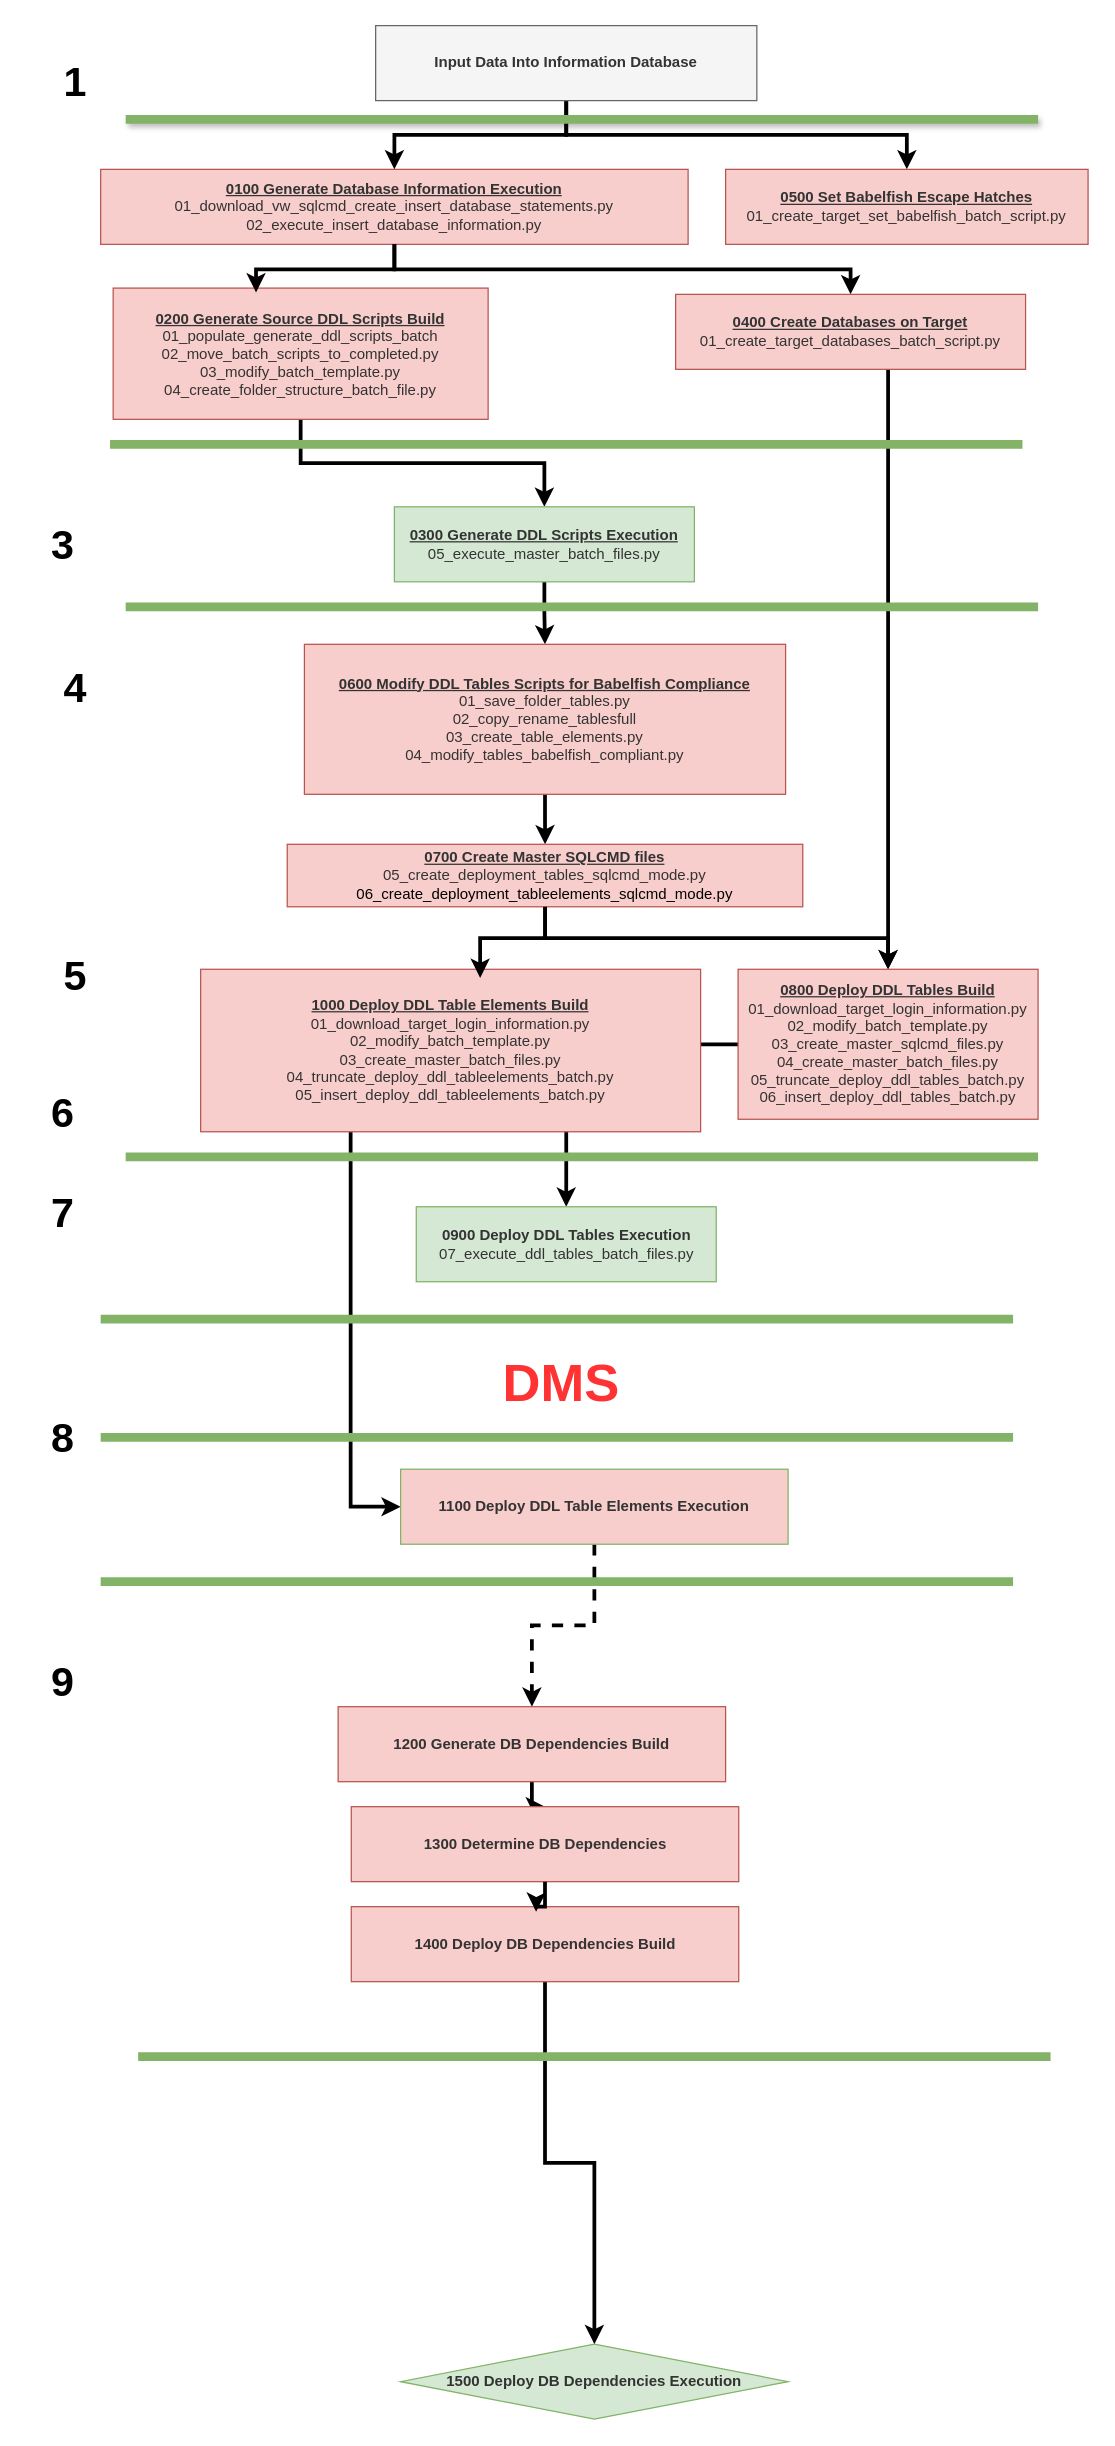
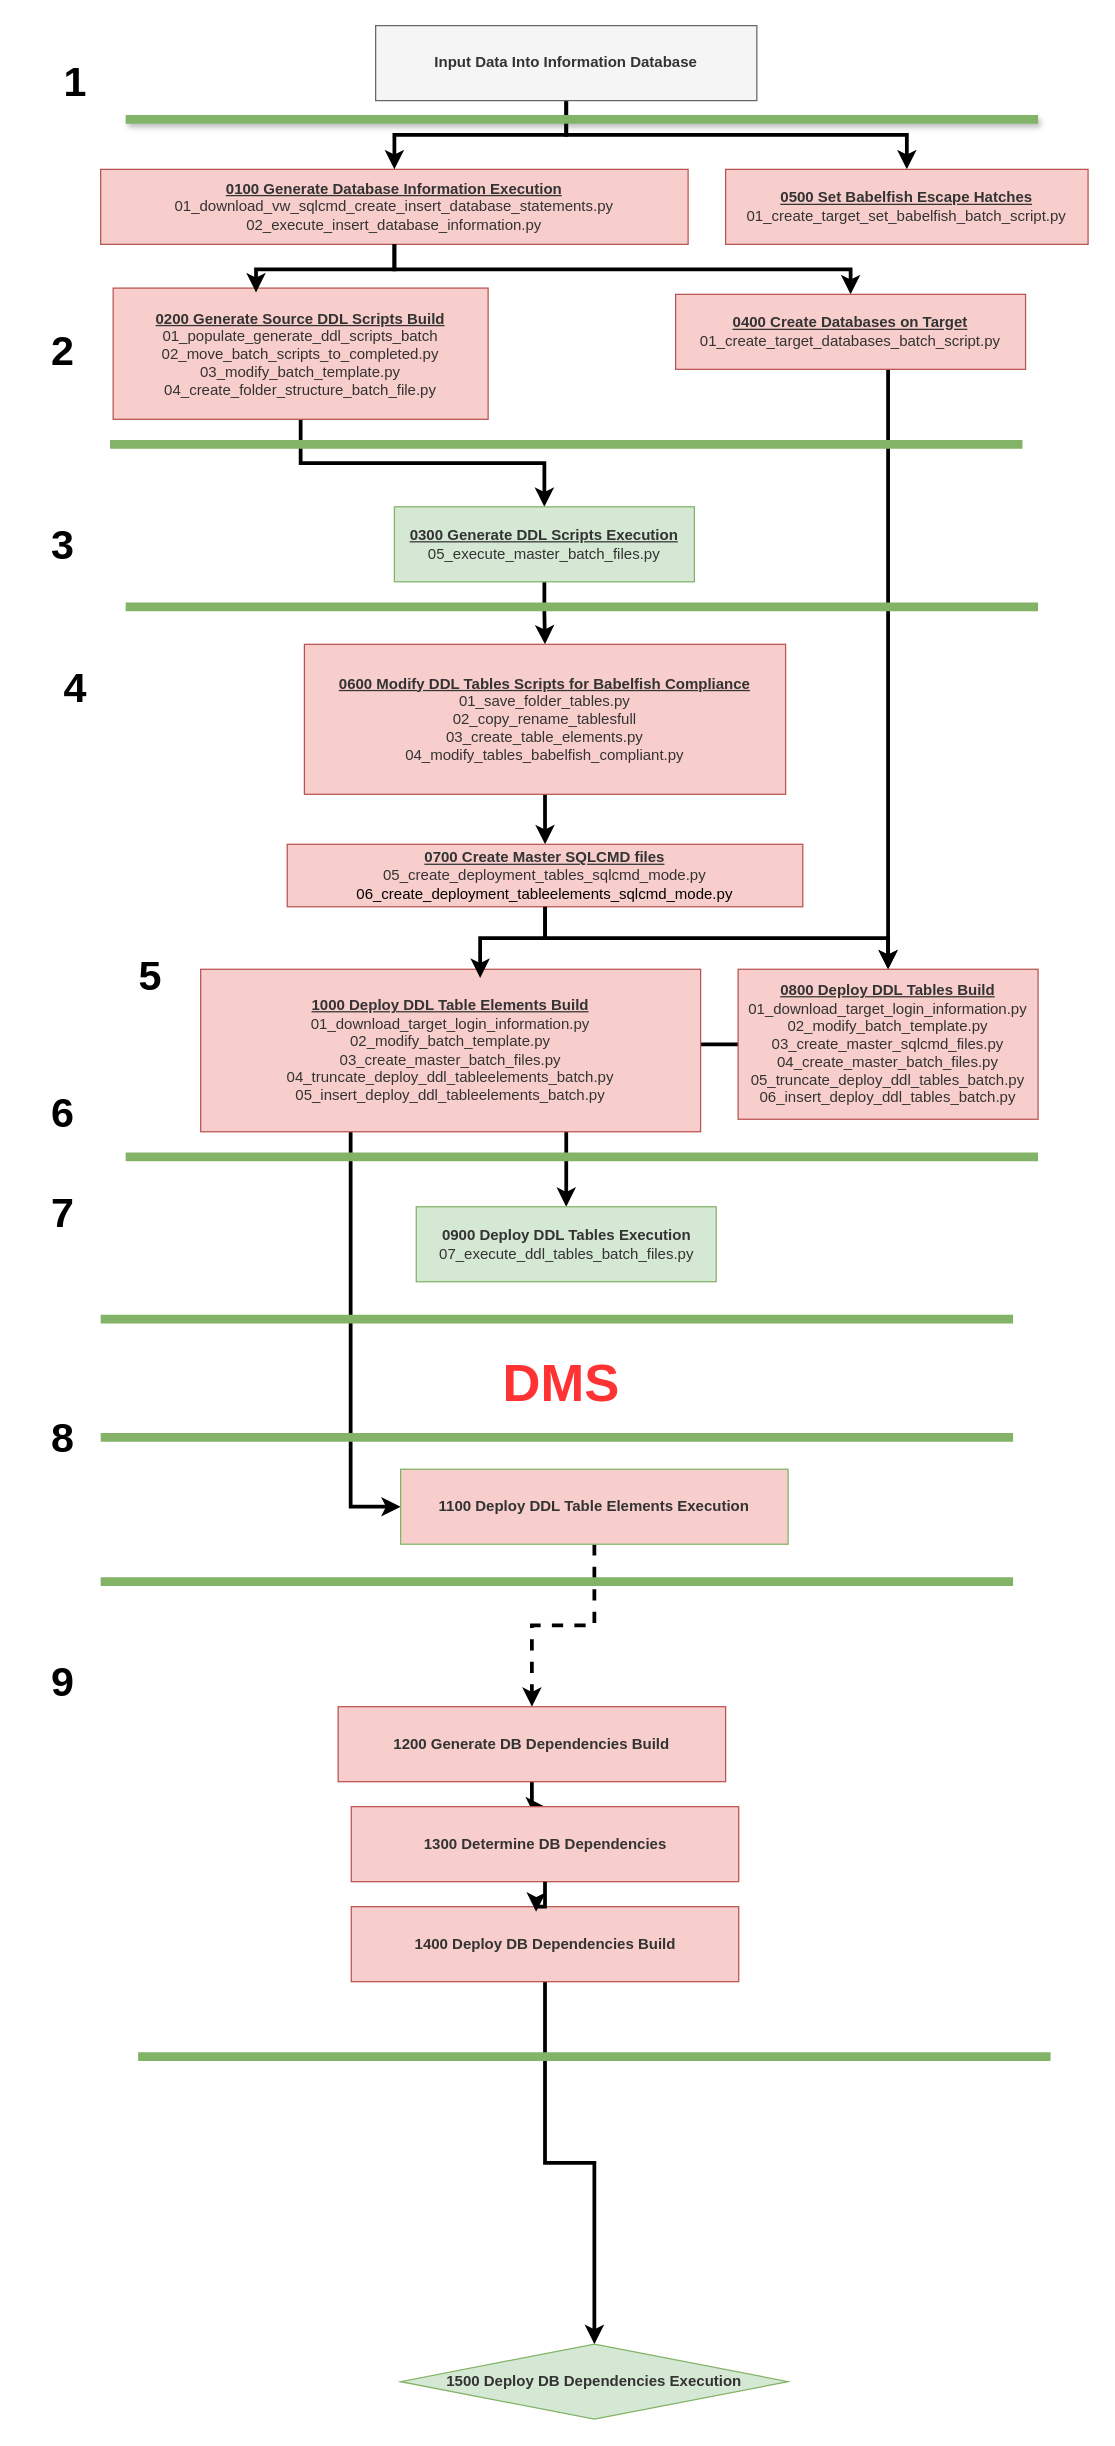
+ <mxCell id="43" value="&lt;font style=&quot;font-size: 33px;&quot;&gt;&lt;b&gt;2&lt;/b&gt;&lt;/font&gt;" style="text;html=1;align=center;verticalAlign=middle;whiteSpace=wrap;rounded=0;" vertex="1" parent="1"><mxGeometry x="20" y="265" width="60" height="30" as="geometry" /></mxCell>
- <mxCell id="45" value="&lt;font style=&quot;font-size: 33px;&quot;&gt;&lt;b&gt;5&lt;/b&gt;&lt;/font&gt;" style="text;html=1;align=center;verticalAlign=middle;whiteSpace=wrap;rounded=0;" vertex="1" parent="1"><mxGeometry x="30" y="765" width="60" height="30" as="geometry" /></mxCell>
+ <mxCell id="45" value="&lt;font style=&quot;font-size: 33px;&quot;&gt;&lt;b&gt;5&lt;/b&gt;&lt;/font&gt;" style="text;html=1;align=center;verticalAlign=middle;whiteSpace=wrap;rounded=0;" vertex="1" parent="1"><mxGeometry x="90" y="765" width="60" height="30" as="geometry" /></mxCell>
